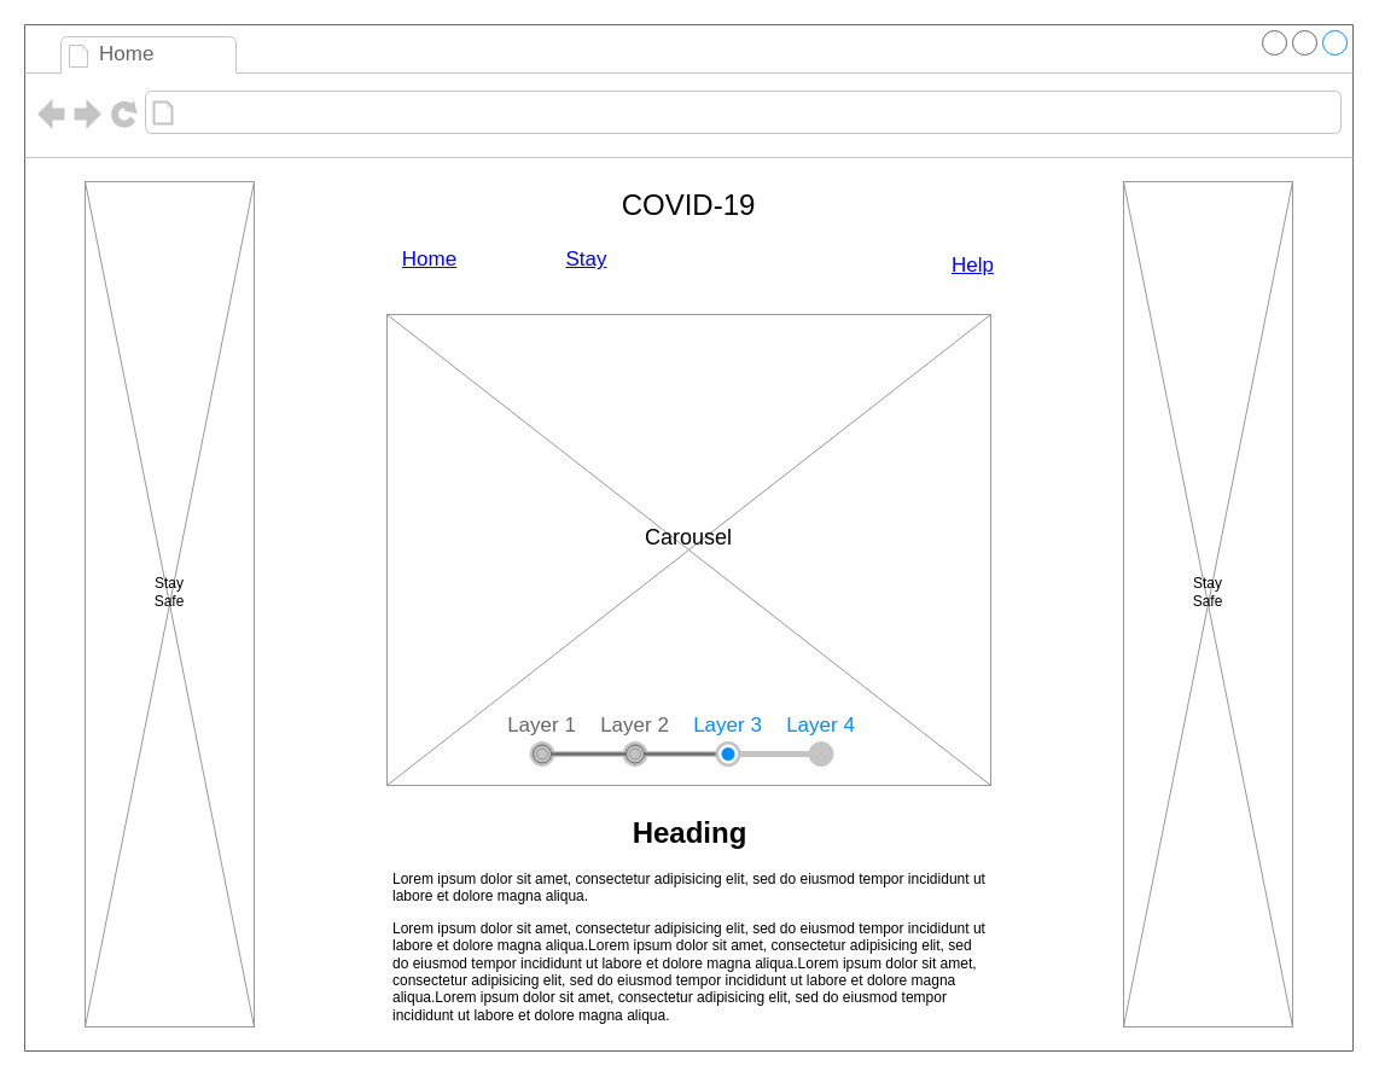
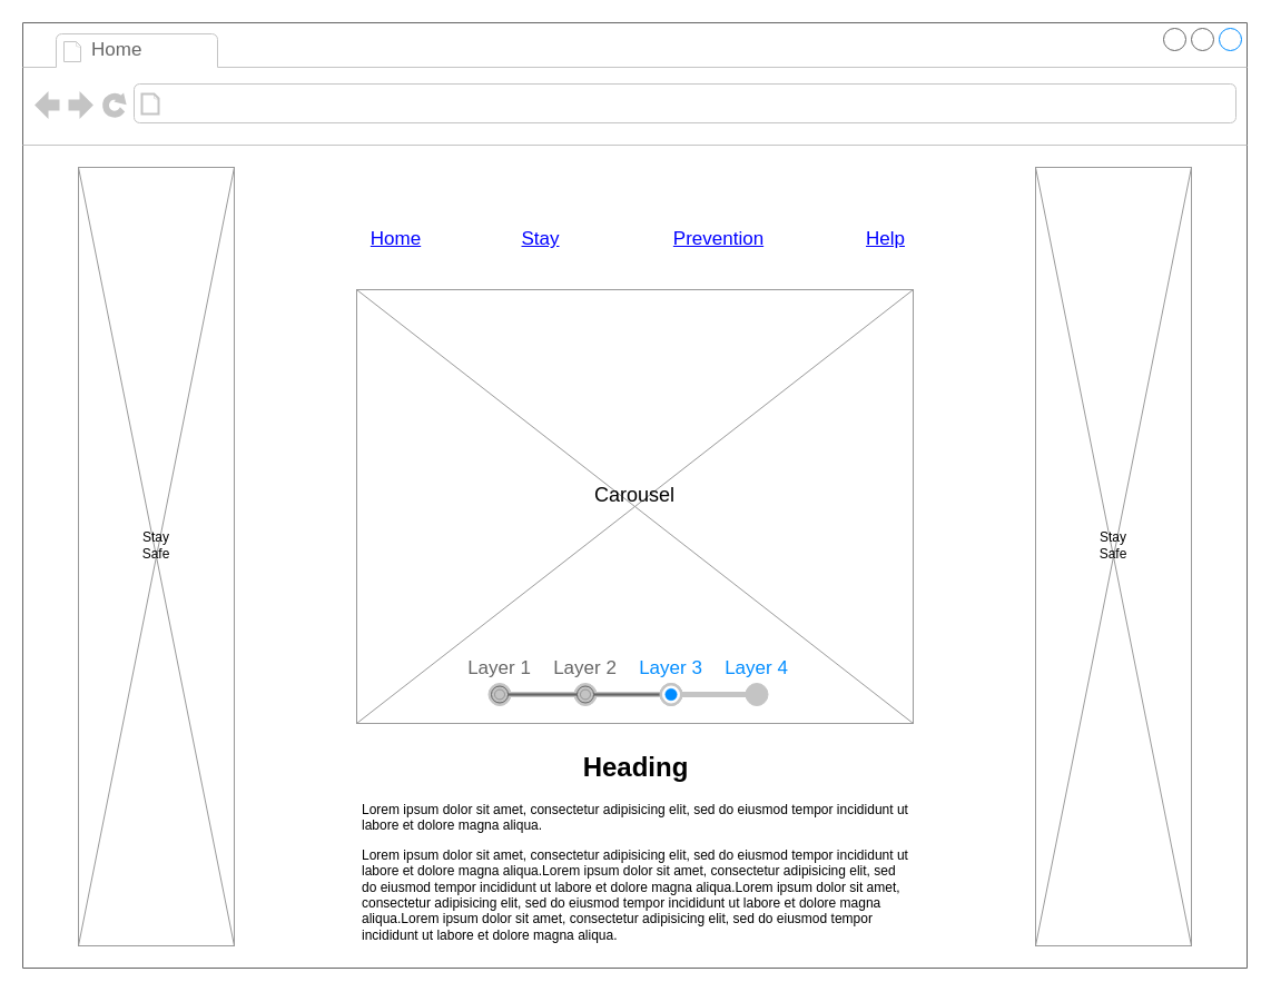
- <mxCell id="9" value="&lt;font style=&quot;font-size: 24px&quot;&gt;COVID-19&lt;/font&gt;" style="text;html=1;strokeColor=none;fillColor=none;align=center;verticalAlign=middle;whiteSpace=wrap;rounded=0;" parent="2" vertex="1"><mxGeometry x="485" y="140" width="130" height="20" as="geometry" /></mxCell>
+ <mxCell id="7" value="Prevention" style="shape=rectangle;strokeColor=none;fillColor=none;linkText=;fontSize=17;fontColor=#0000ff;fontStyle=4;html=1;align=center;" parent="2" vertex="1"><mxGeometry x="550" y="180" width="150" height="30" as="geometry" /></mxCell>
- <mxCell id="8" value="Help" style="shape=rectangle;strokeColor=none;fillColor=none;linkText=;fontSize=17;fontColor=#0000ff;fontStyle=4;html=1;align=center;" parent="2" vertex="1"><mxGeometry x="710" y="185" width="150" height="30" as="geometry" /></mxCell>
+ <mxCell id="8" value="Help" style="shape=rectangle;strokeColor=none;fillColor=none;linkText=;fontSize=17;fontColor=#0000ff;fontStyle=4;html=1;align=center;" parent="2" vertex="1"><mxGeometry x="700" y="180" width="150" height="30" as="geometry" /></mxCell>
